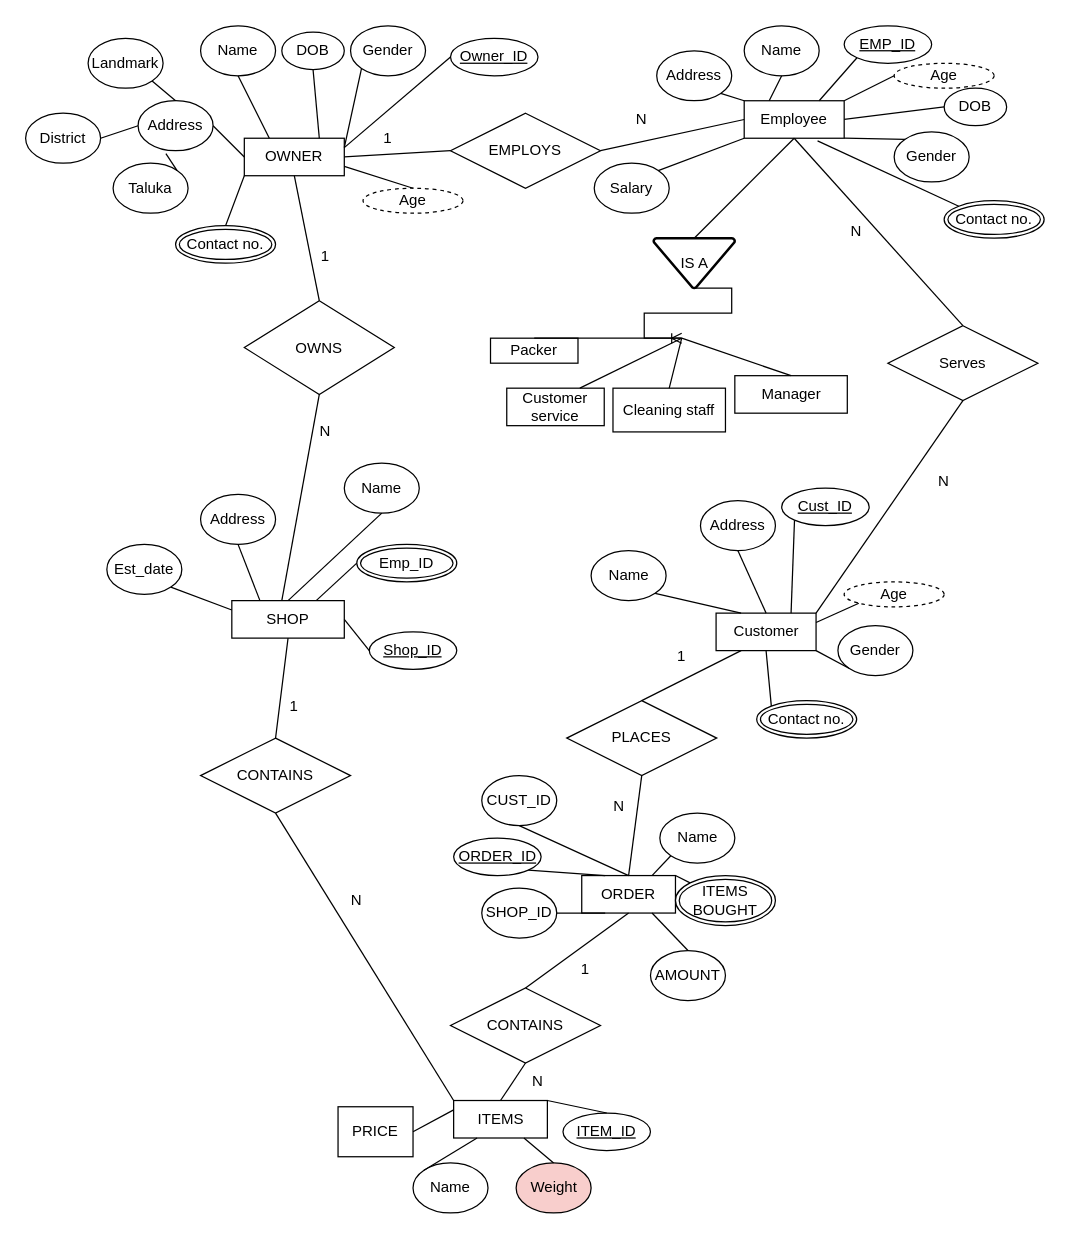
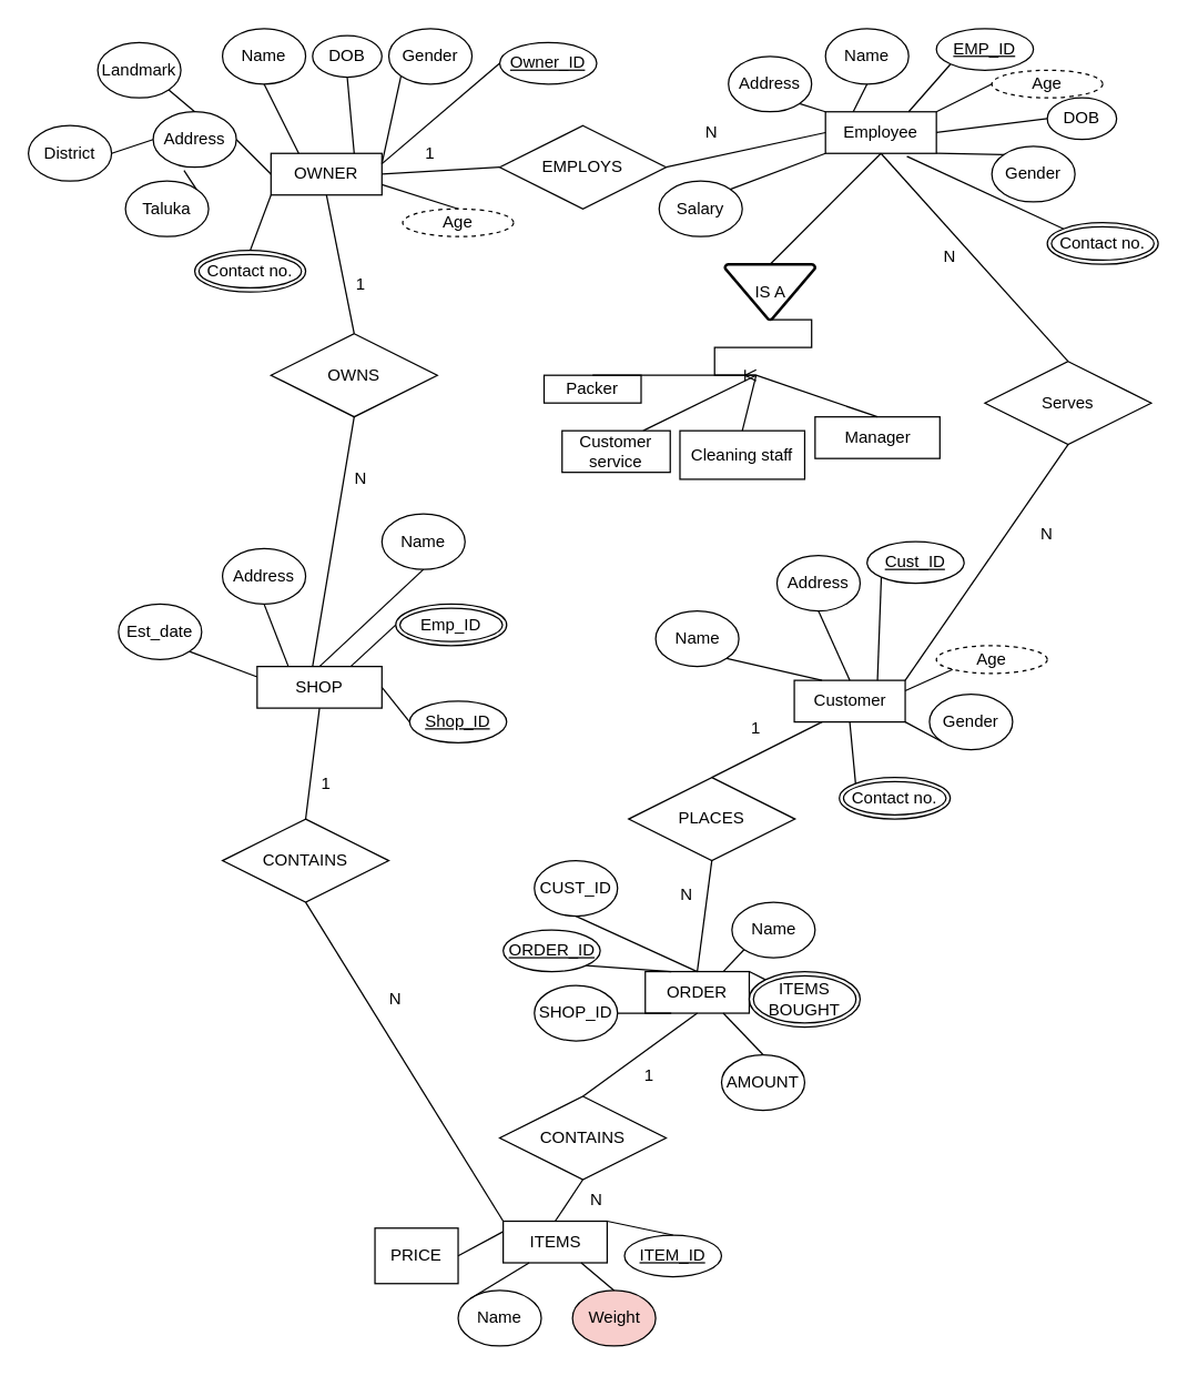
- <mxCell id="23" value="OWNS" style="shape=rhombus;perimeter=rhombusPerimeter;whiteSpace=wrap;html=1;align=center;" parent="1" vertex="1"><mxGeometry x="195" y="240" width="120" height="75" as="geometry" /></mxCell>
+ <mxCell id="23" value="OWNS" style="shape=rhombus;perimeter=rhombusPerimeter;whiteSpace=wrap;html=1;align=center;" parent="1" vertex="1"><mxGeometry x="195" y="240" width="120" height="60" as="geometry" /></mxCell>
